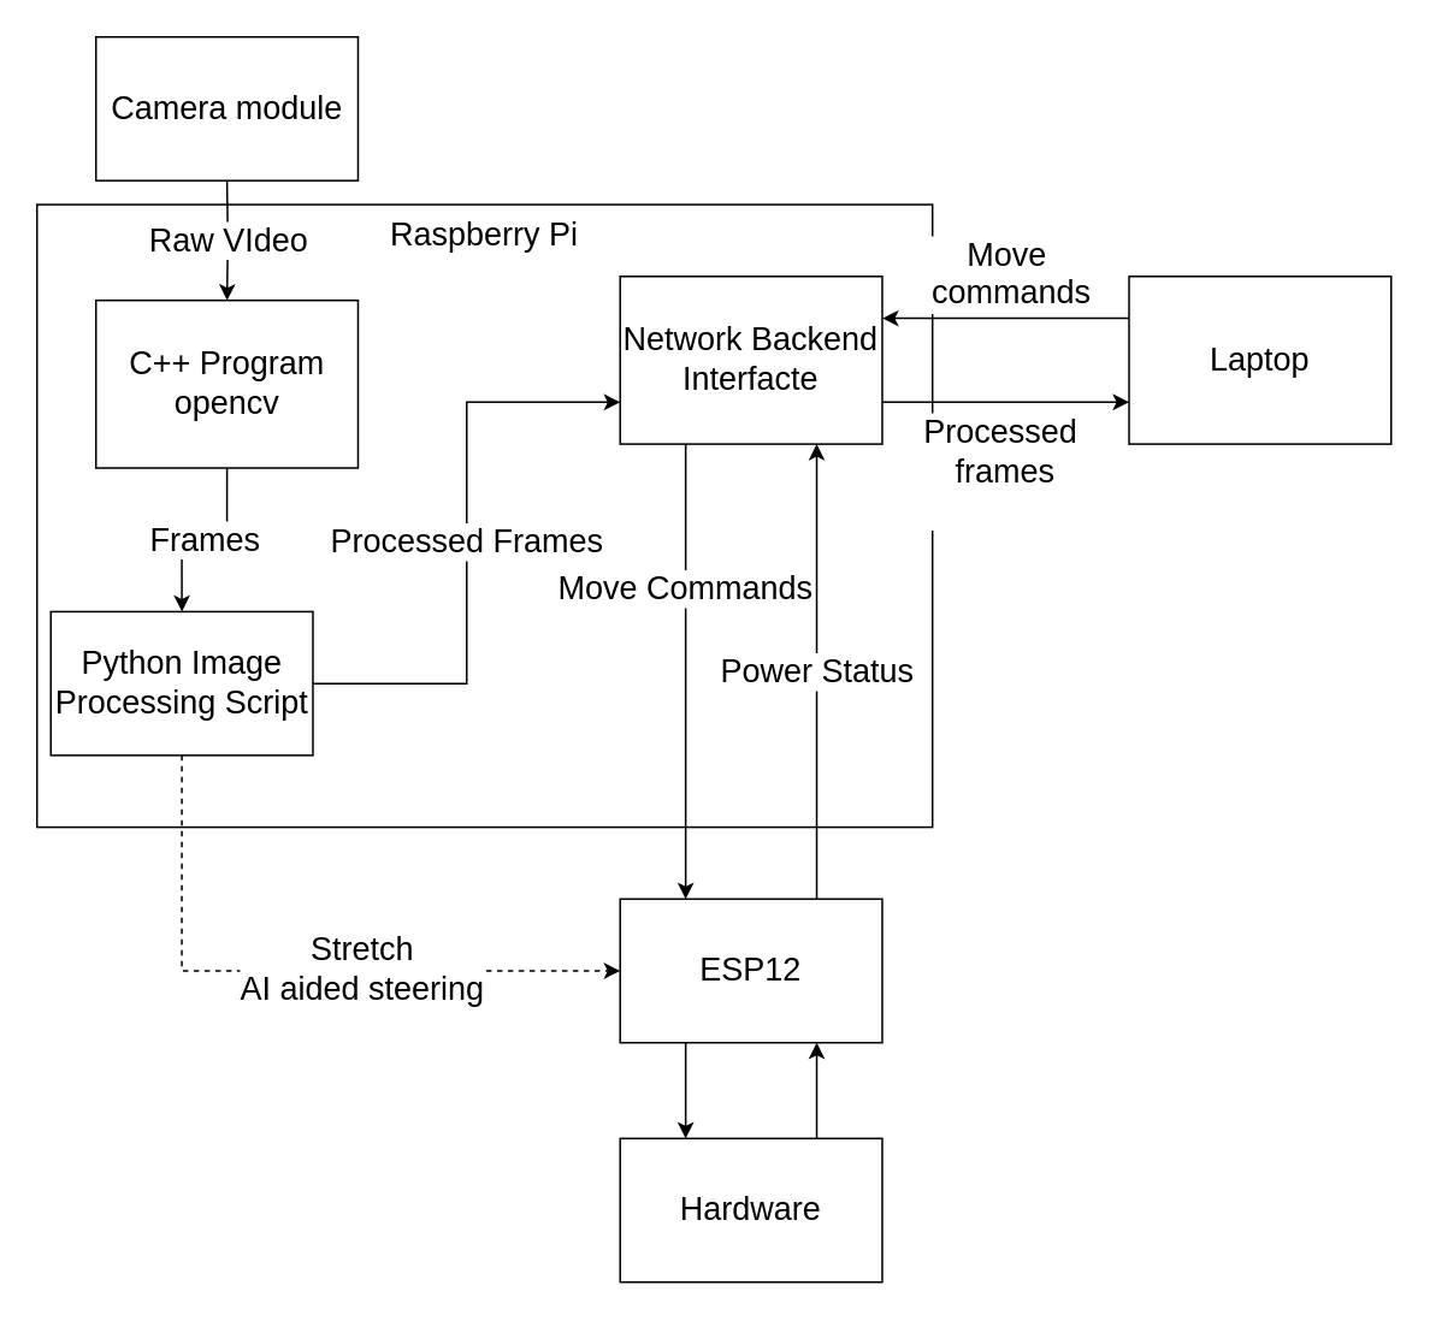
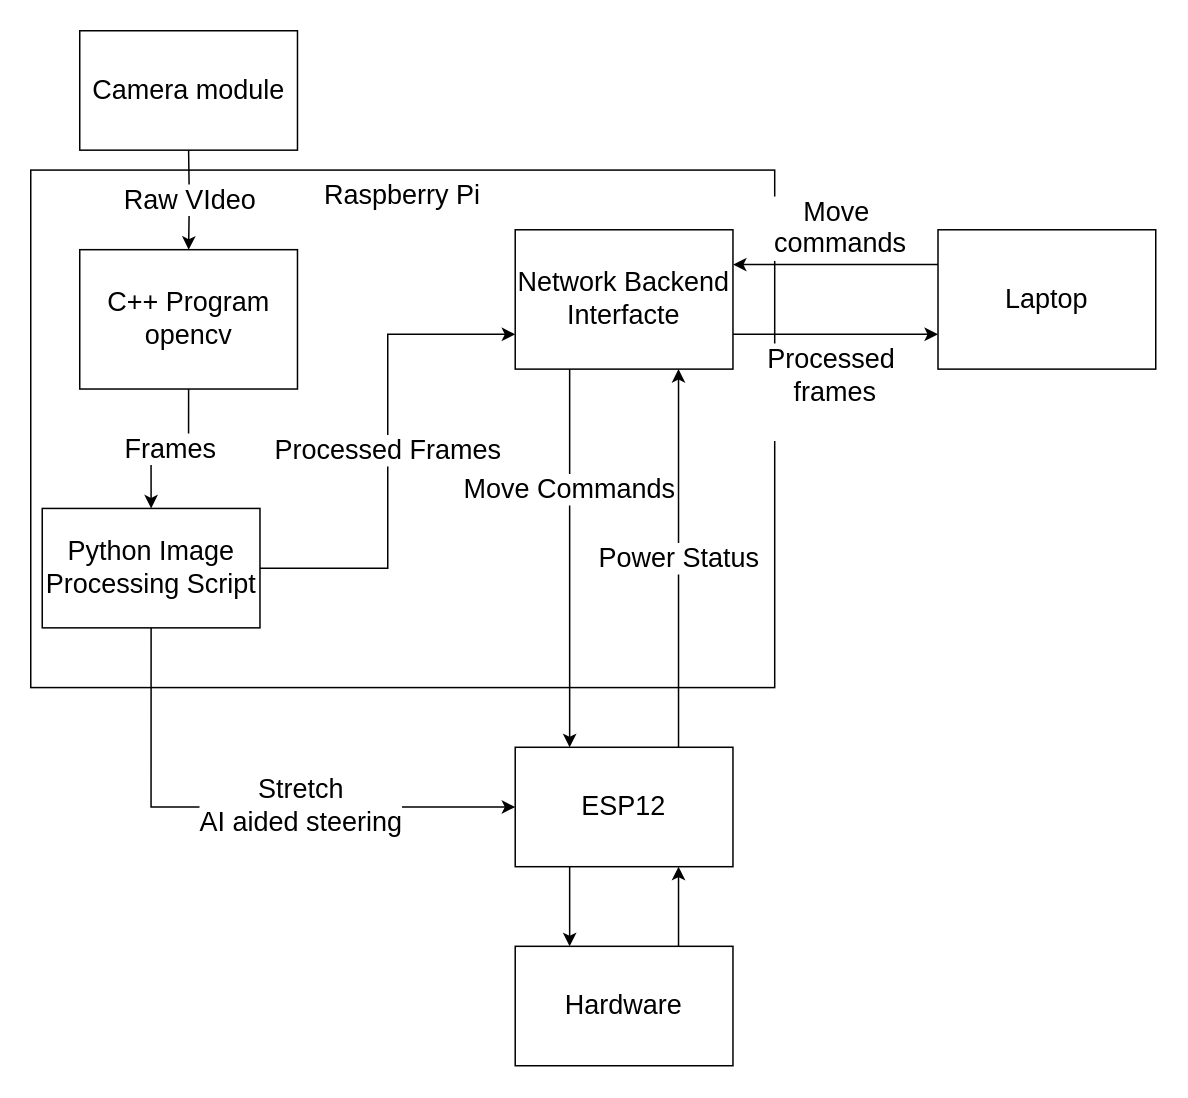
- <mxCell id="16" value="Stretch&lt;div style=&quot;font-size: 18px;&quot;&gt;AI aided steering&lt;/div&gt;" style="edgeStyle=orthogonalEdgeStyle;rounded=0;orthogonalLoop=1;jettySize=auto;html=1;exitX=0.5;exitY=1;exitDx=0;exitDy=0;entryX=0;entryY=0.5;entryDx=0;entryDy=0;dashed=1;fontSize=18;verticalAlign=middle;" parent="1" source="17" target="7" edge="1"><mxGeometry x="0.212" relative="1" as="geometry"><mxPoint as="offset" /></mxGeometry></mxCell>
+ <mxCell id="16" value="Stretch&lt;div style=&quot;font-size: 18px;&quot;&gt;AI aided steering&lt;/div&gt;" style="edgeStyle=orthogonalEdgeStyle;rounded=0;orthogonalLoop=1;jettySize=auto;html=1;exitX=0.5;exitY=1;exitDx=0;exitDy=0;entryX=0;entryY=0.5;entryDx=0;entryDy=0;dashed=0;fontSize=18;verticalAlign=middle;" parent="1" source="17" target="7" edge="1"><mxGeometry x="0.212" relative="1" as="geometry"><mxPoint as="offset" /></mxGeometry></mxCell>
